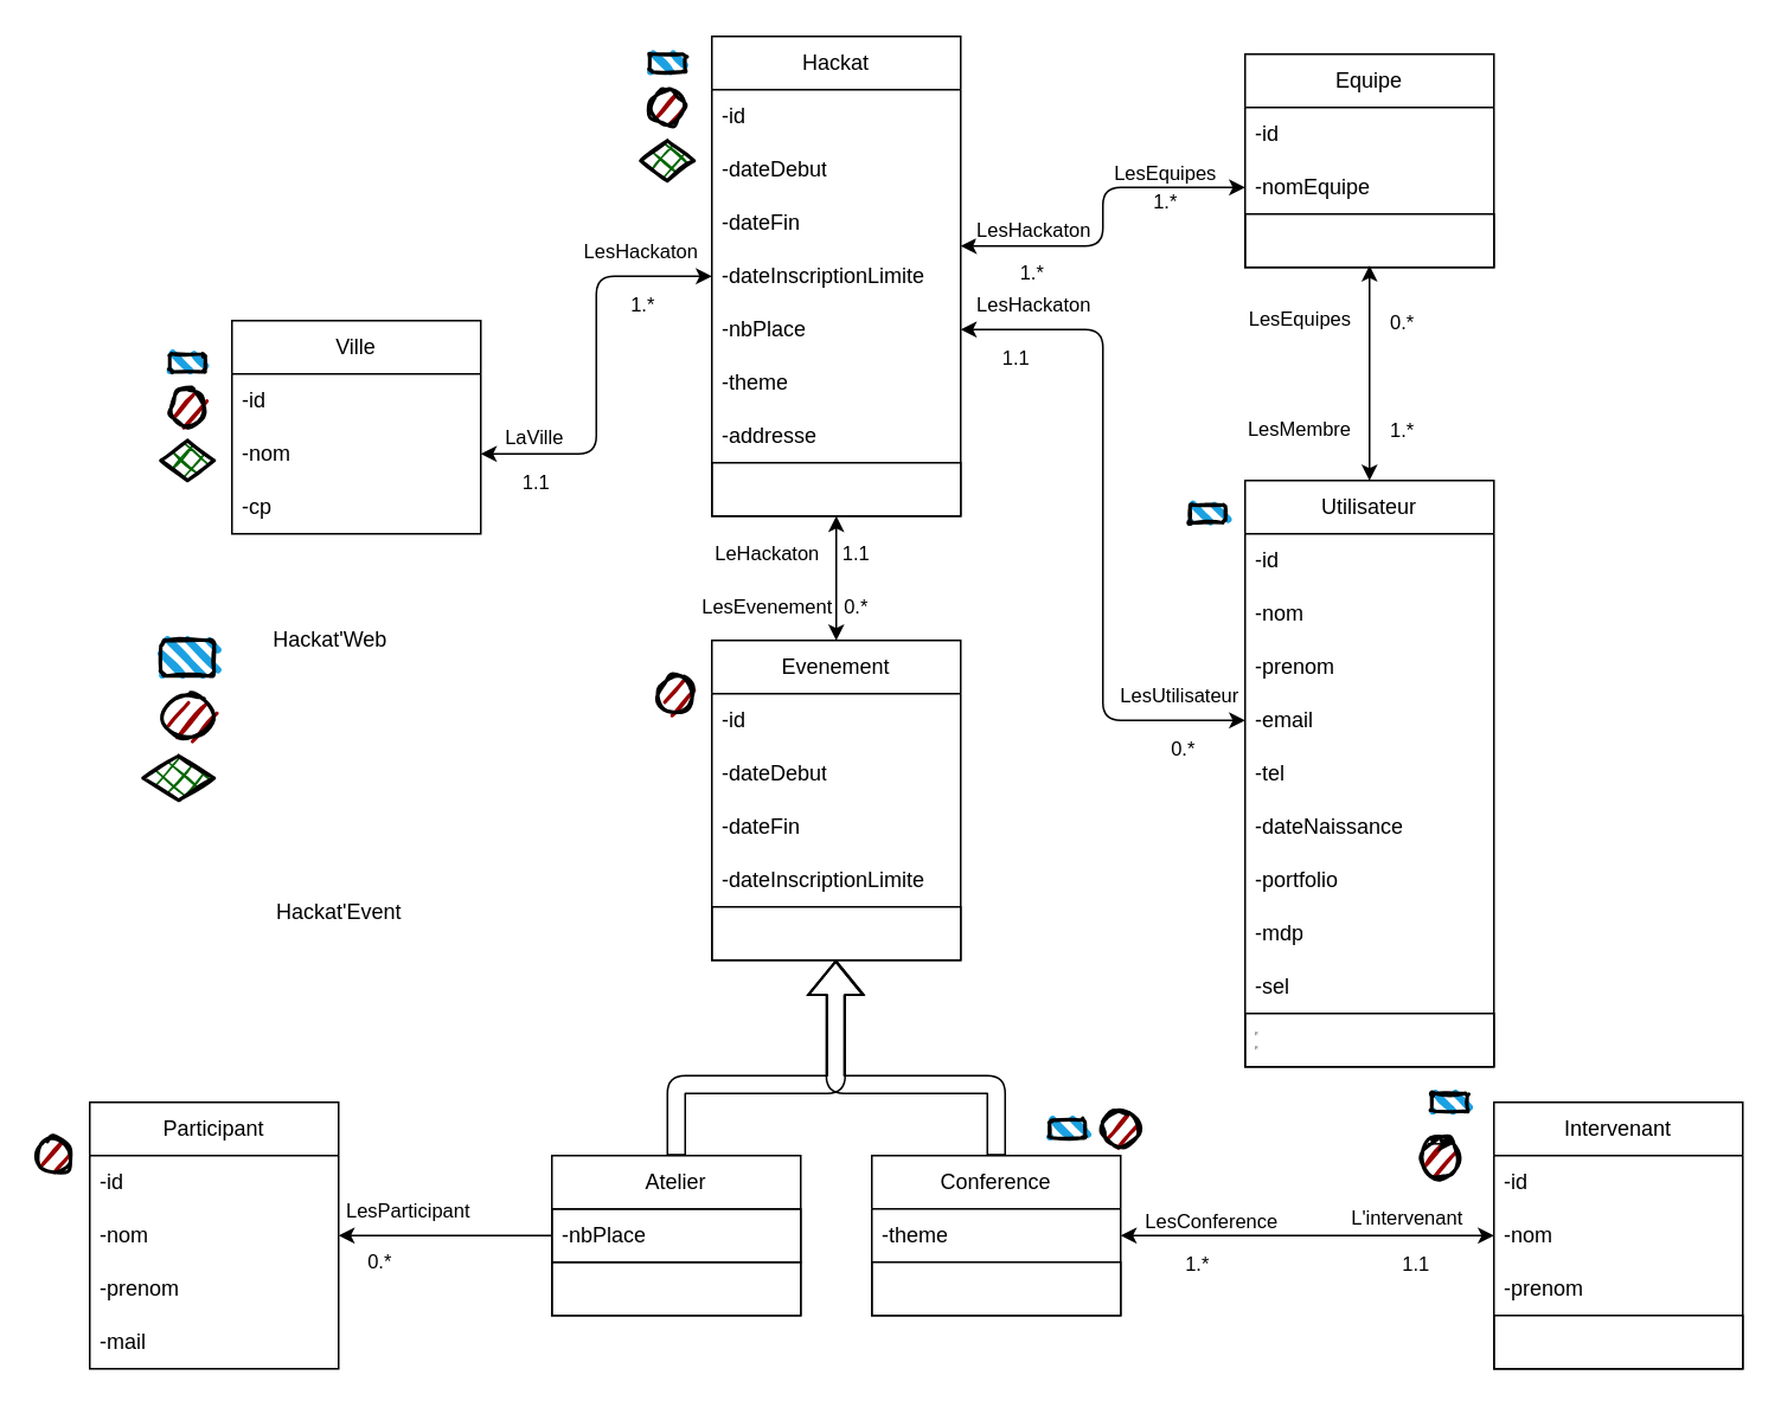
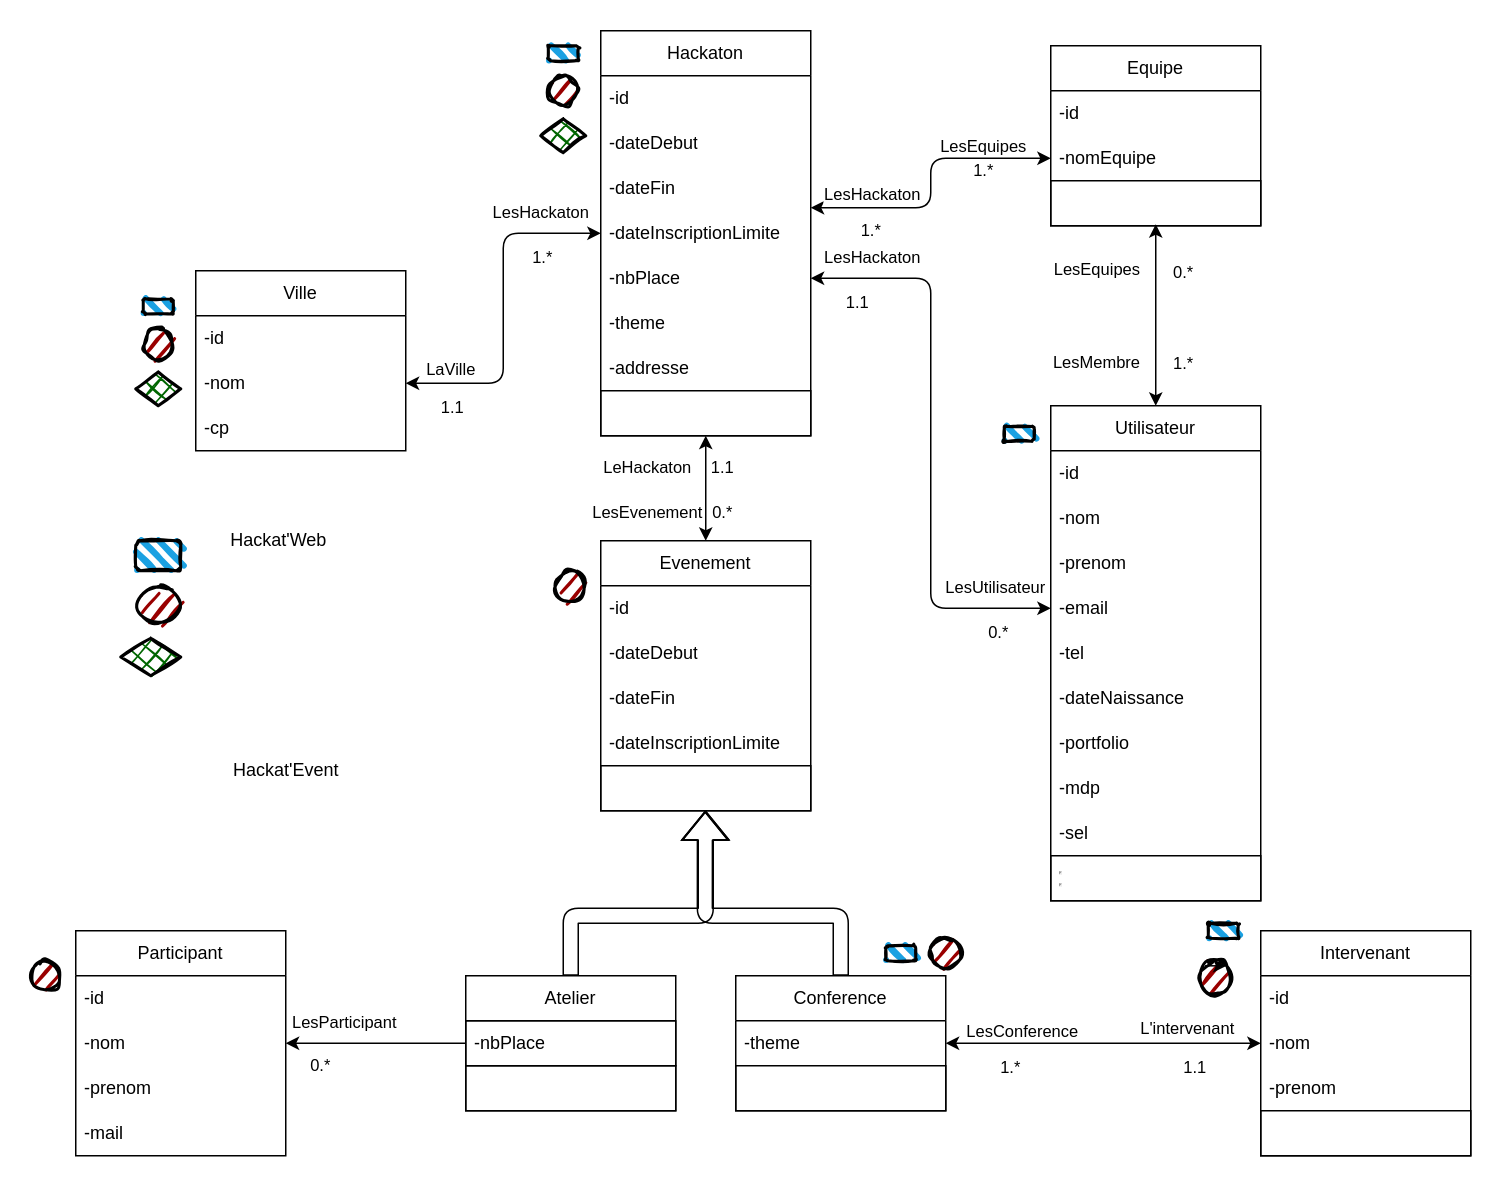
- <mxCell id="17" value="Hackat" style="swimlane;fontStyle=0;childLayout=stackLayout;horizontal=1;startSize=30;horizontalStack=0;resizeParent=1;resizeParentMax=0;resizeLast=0;collapsible=1;marginBottom=0;whiteSpace=wrap;html=1;" parent="1" vertex="1"><mxGeometry x="400" y="20" width="140" height="270" as="geometry" /></mxCell>
+ <mxCell id="17" value="Hackaton" style="swimlane;fontStyle=0;childLayout=stackLayout;horizontal=1;startSize=30;horizontalStack=0;resizeParent=1;resizeParentMax=0;resizeLast=0;collapsible=1;marginBottom=0;whiteSpace=wrap;html=1;" parent="1" vertex="1"><mxGeometry x="400" y="20" width="140" height="270" as="geometry" /></mxCell>
